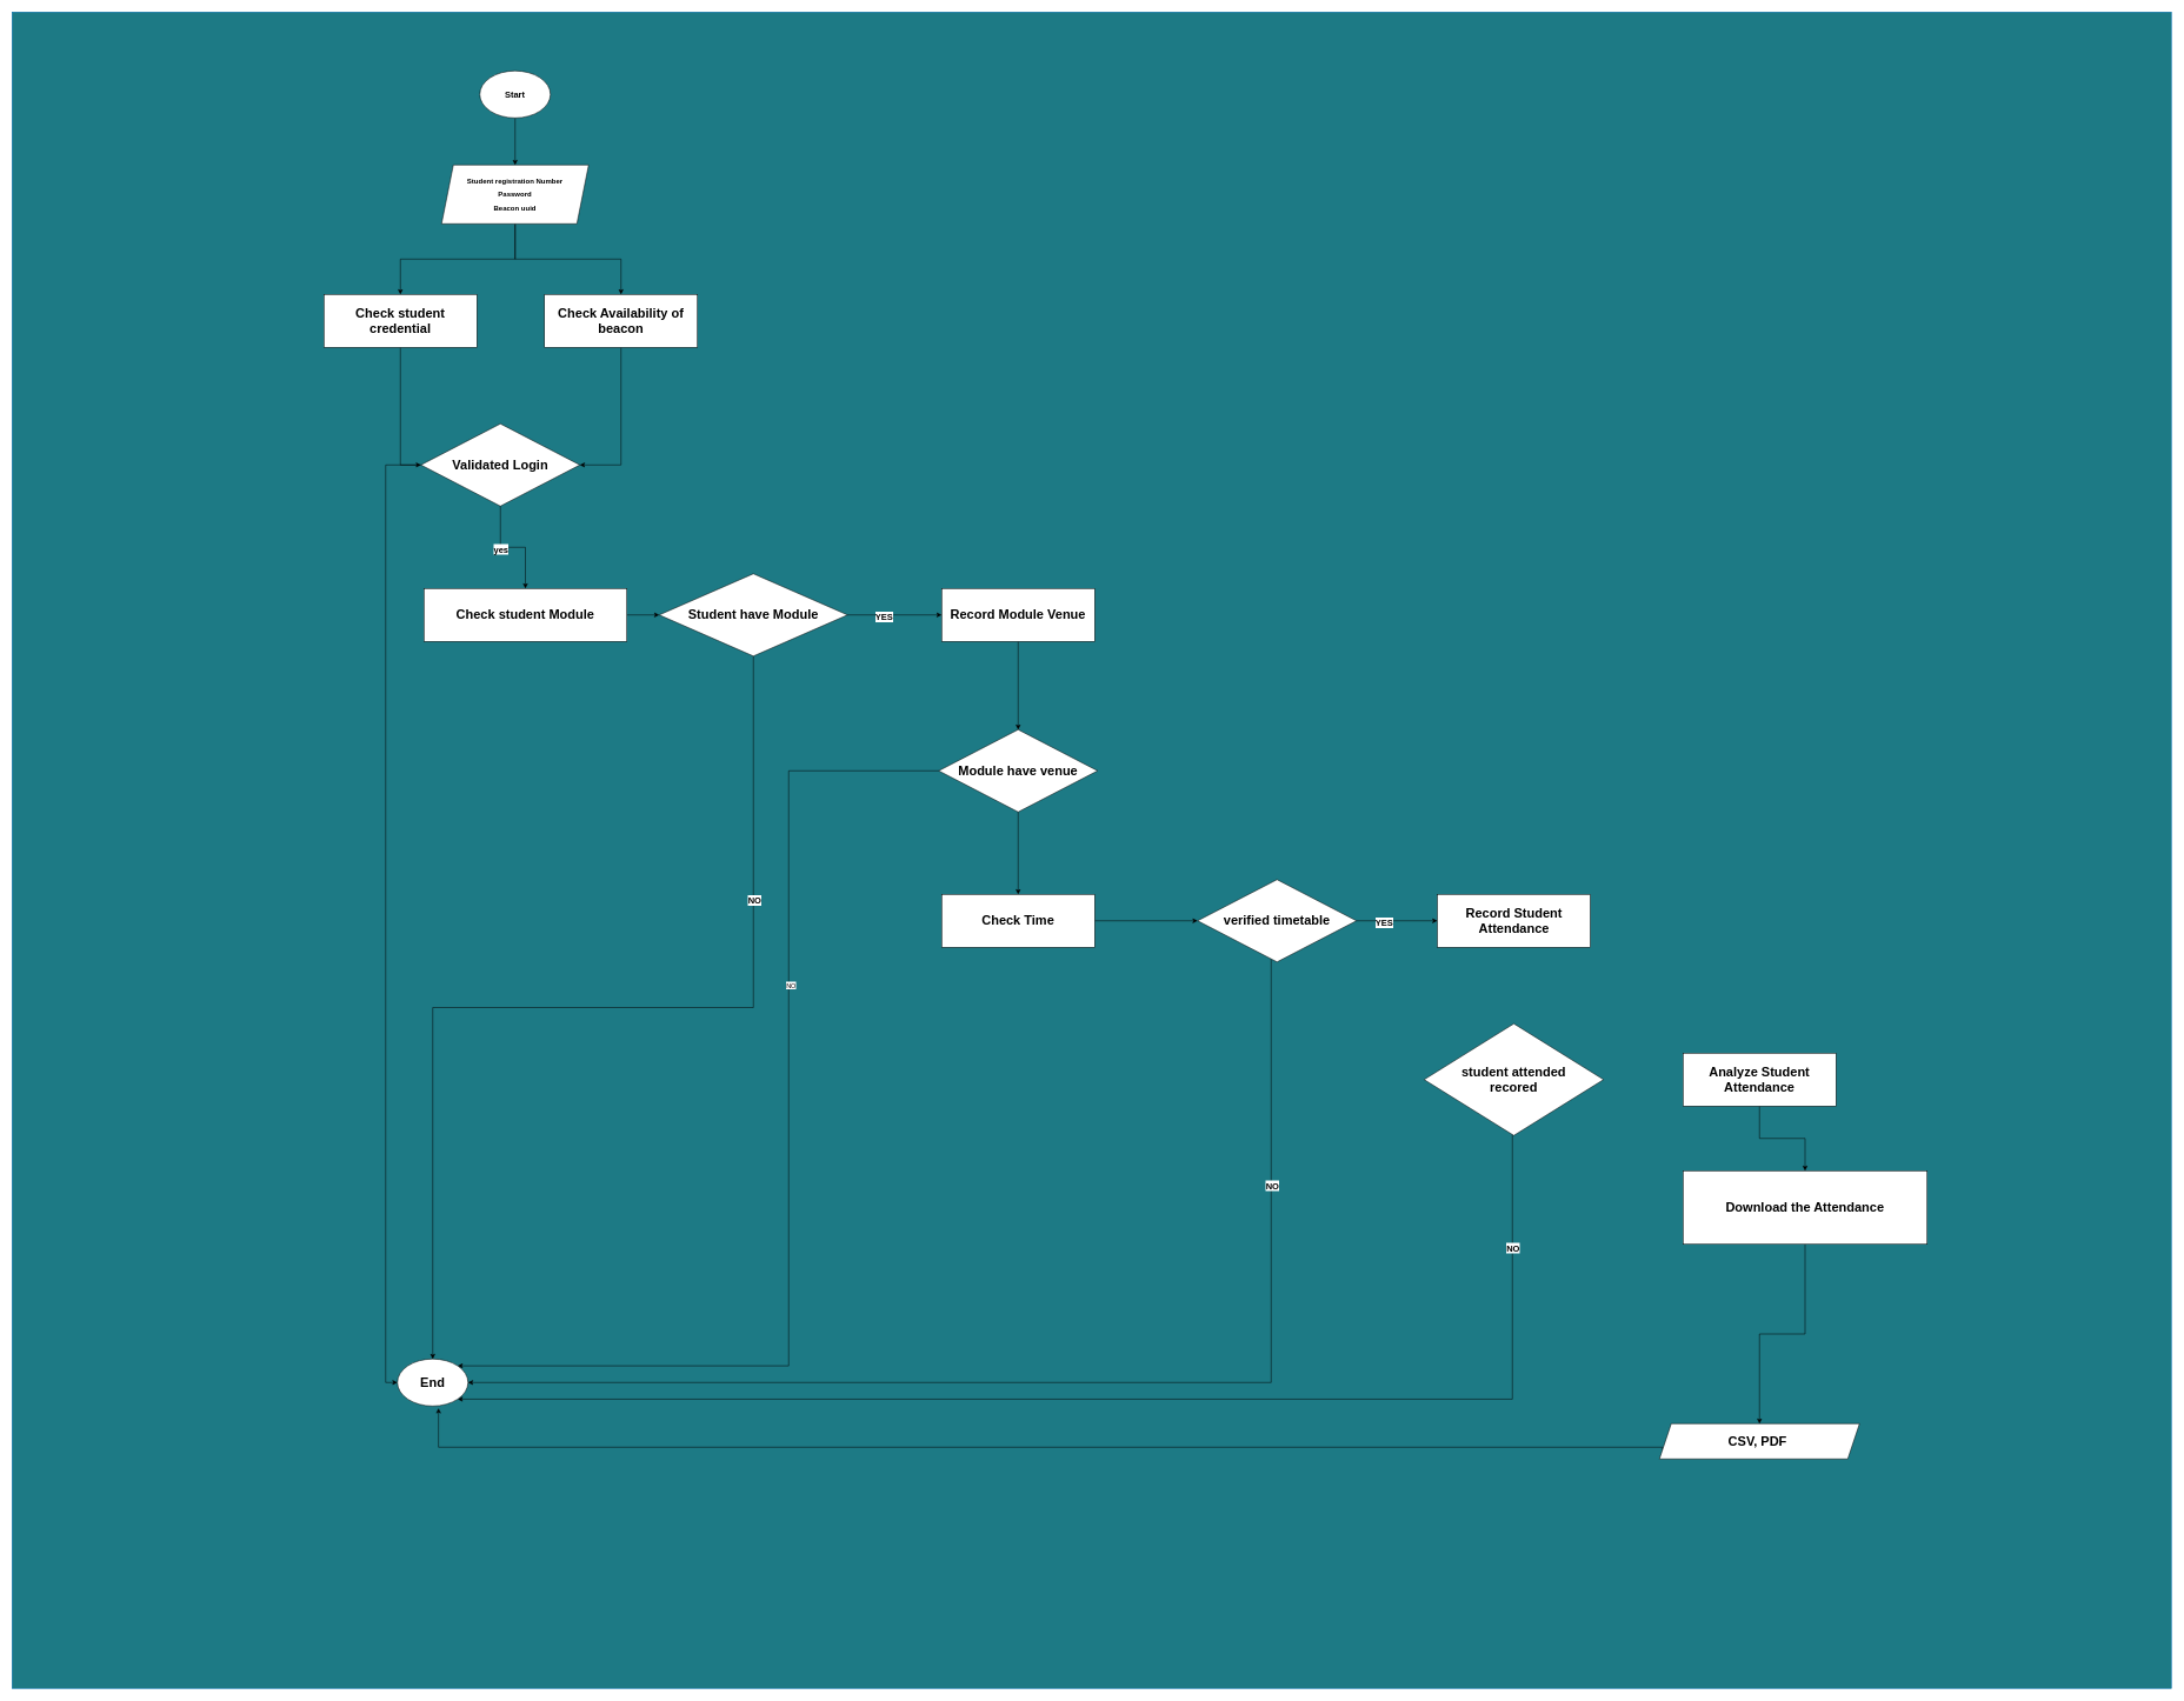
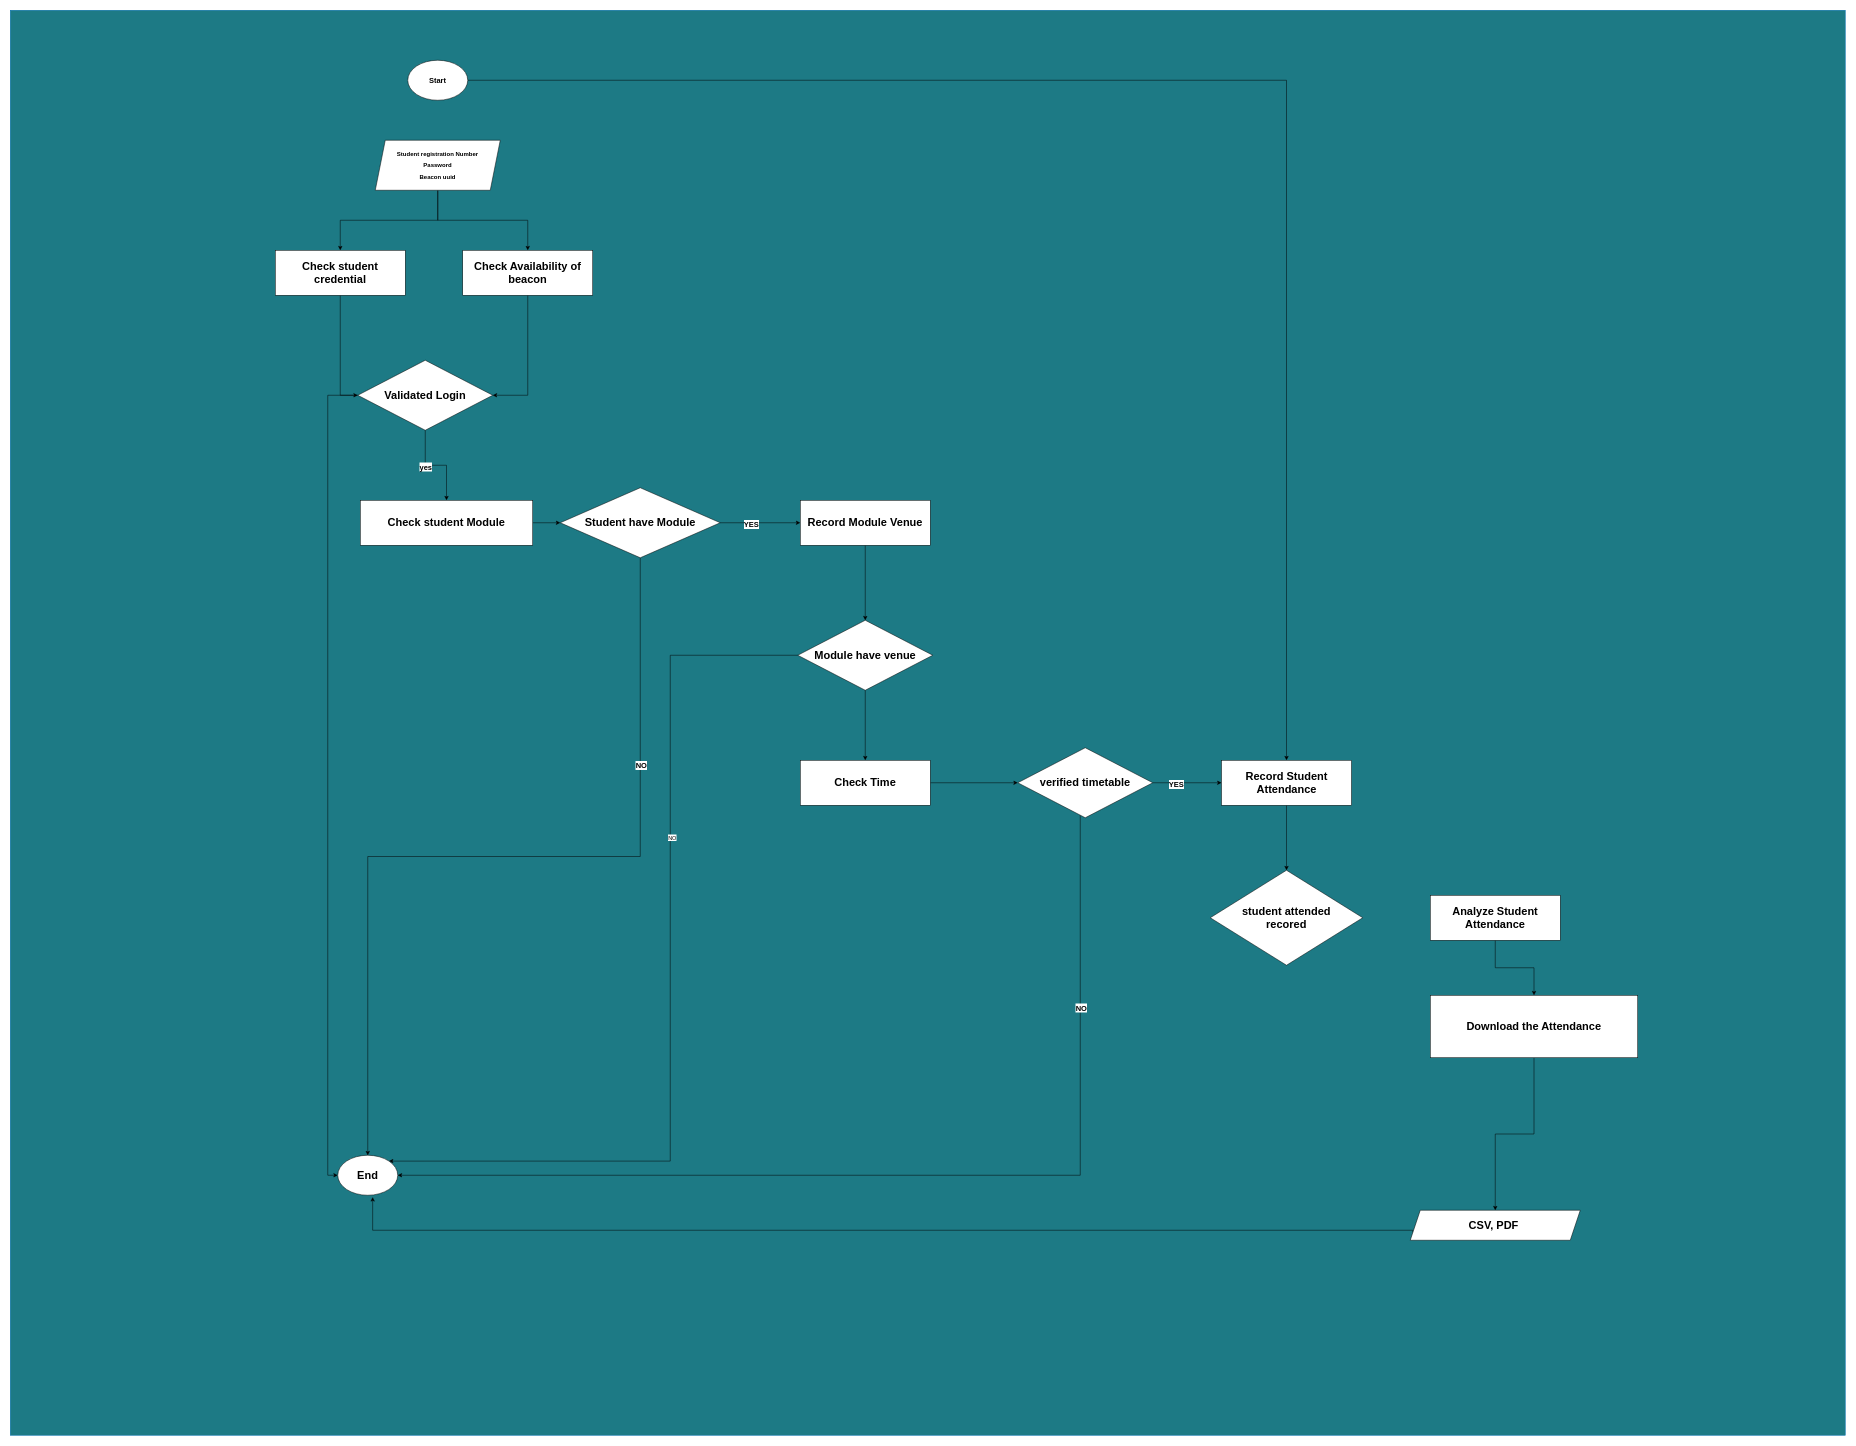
- <mxCell id="3" style="edgeStyle=orthogonalEdgeStyle;rounded=0;orthogonalLoop=1;jettySize=auto;html=1;" parent="1" source="4" target="7" edge="1"><mxGeometry relative="1" as="geometry" /></mxCell>
+ <mxCell id="3" style="edgeStyle=orthogonalEdgeStyle;rounded=0;orthogonalLoop=1;jettySize=auto;html=1;" parent="1" source="4" target="37" edge="1"><mxGeometry relative="1" as="geometry" /></mxCell>
+ <mxCell id="36" style="edgeStyle=orthogonalEdgeStyle;rounded=0;orthogonalLoop=1;jettySize=auto;html=1;entryX=0.5;entryY=0;entryDx=0;entryDy=0;" parent="1" source="37" target="40" edge="1"><mxGeometry relative="1" as="geometry" /></mxCell>
- <mxCell id="38" style="edgeStyle=orthogonalEdgeStyle;rounded=0;orthogonalLoop=1;jettySize=auto;html=1;entryX=1;entryY=1;entryDx=0;entryDy=0;" parent="1" source="40" target="47" edge="1"><mxGeometry relative="1" as="geometry"><Array as="points"><mxPoint x="2570" y="2378" /></Array></mxGeometry></mxCell>
- <mxCell id="39" value="&lt;b&gt;&lt;font style=&quot;font-size: 15px;&quot;&gt;NO&lt;/font&gt;&lt;/b&gt;" style="edgeLabel;html=1;align=center;verticalAlign=middle;resizable=0;points=[];" parent="38" vertex="1" connectable="0"><mxGeometry x="-0.829" relative="1" as="geometry"><mxPoint as="offset" /></mxGeometry></mxCell>
